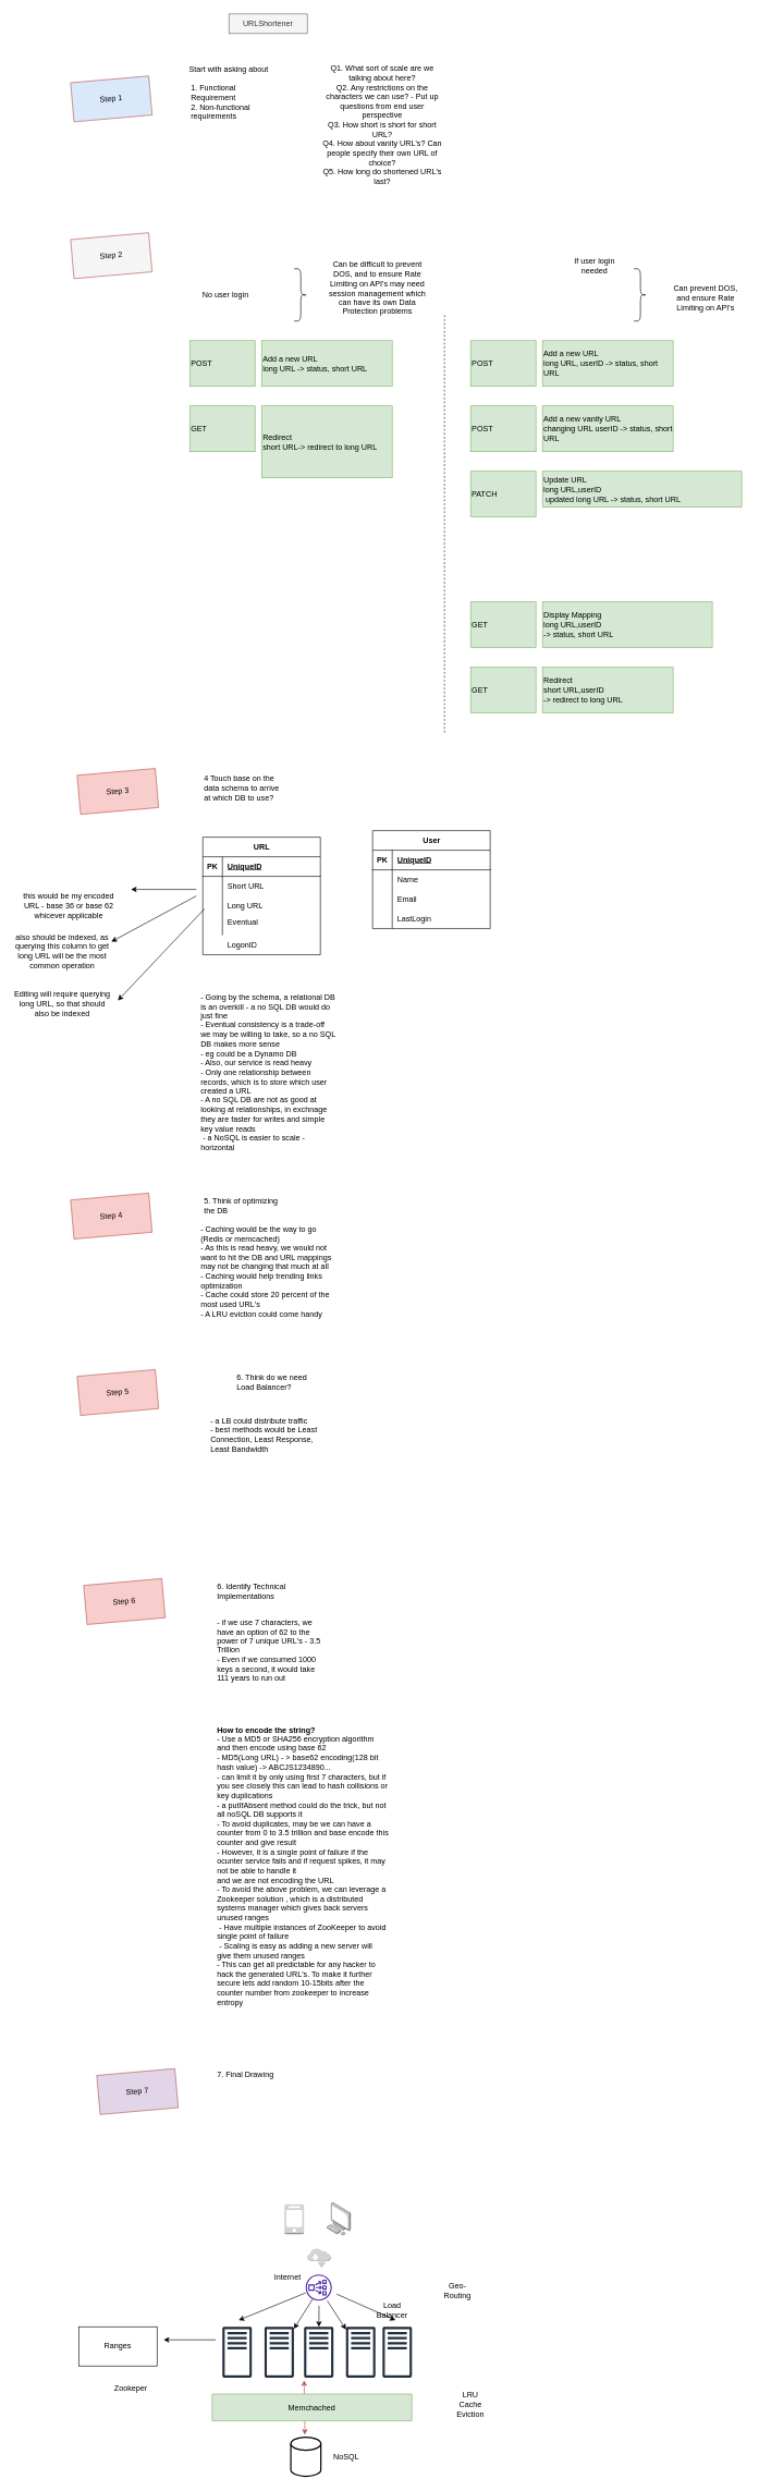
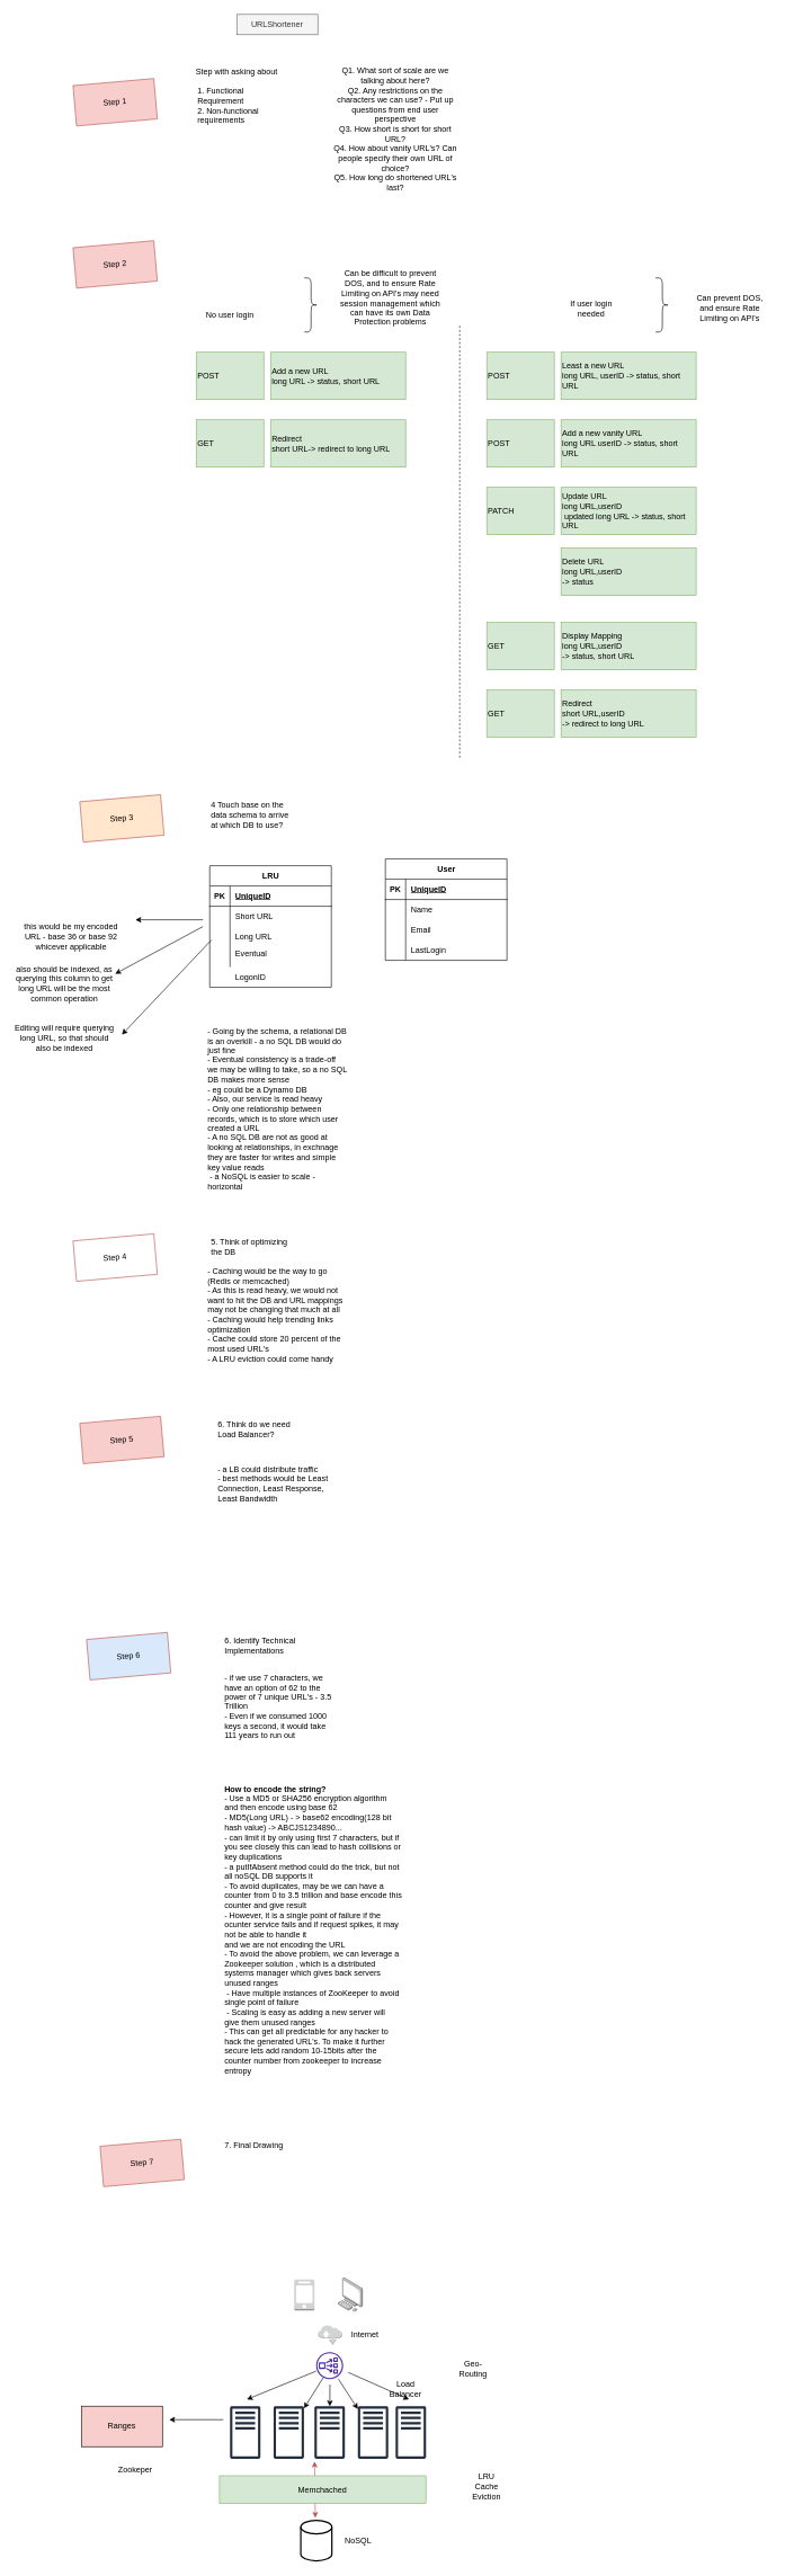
- <mxCell id="3" value="Start with asking about" style="text;strokeColor=none;align=center;fillColor=none;html=1;verticalAlign=middle;whiteSpace=wrap;rounded=0;" vertex="1" parent="1"><mxGeometry x="280" y="90" width="140" height="30" as="geometry" /></mxCell>
+ <mxCell id="3" value="Step with asking about" style="text;strokeColor=none;align=center;fillColor=none;html=1;verticalAlign=middle;whiteSpace=wrap;rounded=0;" vertex="1" parent="1"><mxGeometry x="280" y="90" width="140" height="30" as="geometry" /></mxCell>
- <mxCell id="65" value="Step 1" style="rounded=0;whiteSpace=wrap;html=1;fillColor=#dae8fc;strokeColor=#b85450;rotation=-5;" vertex="1" parent="1"><mxGeometry x="110" y="120" width="120" height="60" as="geometry" /></mxCell>
+ <mxCell id="65" value="Step 1" style="rounded=0;whiteSpace=wrap;html=1;fillColor=#f8cecc;strokeColor=#b85450;rotation=-5;" vertex="1" parent="1"><mxGeometry x="110" y="120" width="120" height="60" as="geometry" /></mxCell>
- <mxCell id="66" value="Step 2" style="rounded=0;whiteSpace=wrap;html=1;fillColor=#f5f5f5;strokeColor=#b85450;rotation=-5;" vertex="1" parent="1"><mxGeometry x="110" y="360" width="120" height="60" as="geometry" /></mxCell>
+ <mxCell id="66" value="Step 2" style="rounded=0;whiteSpace=wrap;html=1;fillColor=#f8cecc;strokeColor=#b85450;rotation=-5;" vertex="1" parent="1"><mxGeometry x="110" y="360" width="120" height="60" as="geometry" /></mxCell>
- <mxCell id="11" value="If user login needed" style="text;strokeColor=none;align=center;fillColor=none;html=1;verticalAlign=middle;whiteSpace=wrap;rounded=0;" vertex="1" parent="1"><mxGeometry x="865" y="390" width="90" height="30" as="geometry" /></mxCell>
+ <mxCell id="11" value="If user login needed" style="text;strokeColor=none;align=center;fillColor=none;html=1;verticalAlign=middle;whiteSpace=wrap;rounded=0;" vertex="1" parent="1"><mxGeometry x="830" y="440" width="90" height="30" as="geometry" /></mxCell>
- <mxCell id="26" value="No user login" style="text;strokeColor=none;align=center;fillColor=none;html=1;verticalAlign=middle;whiteSpace=wrap;rounded=0;" vertex="1" parent="1"><mxGeometry x="300" y="435" width="90" height="30" as="geometry" /></mxCell>
+ <mxCell id="26" value="No user login" style="text;strokeColor=none;align=center;fillColor=none;html=1;verticalAlign=middle;whiteSpace=wrap;rounded=0;" vertex="1" parent="1"><mxGeometry x="295" y="450" width="90" height="30" as="geometry" /></mxCell>
- <mxCell id="12" value="Add a new URL&lt;br&gt;long URL, userID -&amp;gt; status, short URL" style="text;strokeColor=#82b366;align=left;fillColor=#d5e8d4;html=1;verticalAlign=middle;whiteSpace=wrap;rounded=0;" vertex="1" parent="1"><mxGeometry x="830" y="520" width="200" height="70" as="geometry" /></mxCell>
+ <mxCell id="12" value="Least a new URL&lt;br&gt;long URL, userID -&amp;gt; status, short URL" style="text;strokeColor=#82b366;align=left;fillColor=#d5e8d4;html=1;verticalAlign=middle;whiteSpace=wrap;rounded=0;" vertex="1" parent="1"><mxGeometry x="830" y="520" width="200" height="70" as="geometry" /></mxCell>
- <mxCell id="13" value="Add a new vanity URL&lt;br&gt;changing URL userID -&amp;gt; status, short URL" style="text;strokeColor=#82b366;align=left;fillColor=#d5e8d4;html=1;verticalAlign=middle;whiteSpace=wrap;rounded=0;" vertex="1" parent="1"><mxGeometry x="830" y="620" width="200" height="70" as="geometry" /></mxCell>
+ <mxCell id="13" value="Add a new vanity URL&lt;br&gt;long URL userID -&amp;gt; status, short URL" style="text;strokeColor=#82b366;align=left;fillColor=#d5e8d4;html=1;verticalAlign=middle;whiteSpace=wrap;rounded=0;" vertex="1" parent="1"><mxGeometry x="830" y="620" width="200" height="70" as="geometry" /></mxCell>
- <mxCell id="7" value="Redirect&lt;br&gt;short URL-&amp;gt; redirect to long URL" style="text;strokeColor=#82b366;align=left;fillColor=#d5e8d4;html=1;verticalAlign=middle;whiteSpace=wrap;rounded=0;" vertex="1" parent="1"><mxGeometry x="400" y="620" width="200" height="110" as="geometry" /></mxCell>
+ <mxCell id="7" value="Redirect&lt;br&gt;short URL-&amp;gt; redirect to long URL" style="text;strokeColor=#82b366;align=left;fillColor=#d5e8d4;html=1;verticalAlign=middle;whiteSpace=wrap;rounded=0;" vertex="1" parent="1"><mxGeometry x="400" y="620" width="200" height="70" as="geometry" /></mxCell>
- <mxCell id="14" value="Update URL&lt;br&gt;long URL,userID&amp;nbsp;&lt;br&gt;&amp;nbsp;updated long URL -&amp;gt; status, short URL" style="text;strokeColor=#82b366;align=left;fillColor=#d5e8d4;html=1;verticalAlign=middle;whiteSpace=wrap;rounded=0;" vertex="1" parent="1"><mxGeometry x="830" y="720" width="305" height="55" as="geometry" /></mxCell>
+ <mxCell id="14" value="Update URL&lt;br&gt;long URL,userID&amp;nbsp;&lt;br&gt;&amp;nbsp;updated long URL -&amp;gt; status, short URL" style="text;strokeColor=#82b366;align=left;fillColor=#d5e8d4;html=1;verticalAlign=middle;whiteSpace=wrap;rounded=0;" vertex="1" parent="1"><mxGeometry x="830" y="720" width="200" height="70" as="geometry" /></mxCell>
+ <mxCell id="15" value="Delete URL&lt;br&gt;long URL,userID&amp;nbsp;&lt;br&gt;-&amp;gt; status" style="text;strokeColor=#82b366;align=left;fillColor=#d5e8d4;html=1;verticalAlign=middle;whiteSpace=wrap;rounded=0;" vertex="1" parent="1"><mxGeometry x="830" y="810" width="200" height="70" as="geometry" /></mxCell>
- <mxCell id="16" value="Display Mapping&lt;br&gt;long URL,userID&amp;nbsp;&lt;br&gt;-&amp;gt; status, short URL" style="text;strokeColor=#82b366;align=left;fillColor=#d5e8d4;html=1;verticalAlign=middle;whiteSpace=wrap;rounded=0;" vertex="1" parent="1"><mxGeometry x="830" y="920" width="260" height="70" as="geometry" /></mxCell>
+ <mxCell id="16" value="Display Mapping&lt;br&gt;long URL,userID&amp;nbsp;&lt;br&gt;-&amp;gt; status, short URL" style="text;strokeColor=#82b366;align=left;fillColor=#d5e8d4;html=1;verticalAlign=middle;whiteSpace=wrap;rounded=0;" vertex="1" parent="1"><mxGeometry x="830" y="920" width="200" height="70" as="geometry" /></mxCell>
- <mxCell id="67" value="Step 3" style="rounded=0;whiteSpace=wrap;html=1;fillColor=#f8cecc;strokeColor=#b85450;rotation=-5;" vertex="1" parent="1"><mxGeometry x="120" y="1180" width="120" height="60" as="geometry" /></mxCell>
+ <mxCell id="67" value="Step 3" style="rounded=0;whiteSpace=wrap;html=1;fillColor=#ffe6cc;strokeColor=#b85450;rotation=-5;" vertex="1" parent="1"><mxGeometry x="120" y="1180" width="120" height="60" as="geometry" /></mxCell>
- <mxCell id="29" value="URL" style="shape=table;startSize=30;container=1;collapsible=1;childLayout=tableLayout;fixedRows=1;rowLines=0;fontStyle=1;align=center;resizeLast=1;html=1;" vertex="1" parent="1"><mxGeometry x="310" y="1280" width="180" height="180" as="geometry" /></mxCell>
+ <mxCell id="29" value="LRU" style="shape=table;startSize=30;container=1;collapsible=1;childLayout=tableLayout;fixedRows=1;rowLines=0;fontStyle=1;align=center;resizeLast=1;html=1;" vertex="1" parent="1"><mxGeometry x="310" y="1280" width="180" height="180" as="geometry" /></mxCell>
- <mxCell id="60" value="this would be my encoded URL - base 36 or base 62 whicever applicable" style="text;strokeColor=none;align=center;fillColor=none;html=1;verticalAlign=middle;whiteSpace=wrap;rounded=0;" vertex="1" parent="1"><mxGeometry x="30" y="1360" width="150" height="50" as="geometry" /></mxCell>
+ <mxCell id="60" value="this would be my encoded URL - base 36 or base 92 whicever applicable" style="text;strokeColor=none;align=center;fillColor=none;html=1;verticalAlign=middle;whiteSpace=wrap;rounded=0;" vertex="1" parent="1"><mxGeometry x="30" y="1360" width="150" height="50" as="geometry" /></mxCell>
- <mxCell id="68" value="Step 4" style="rounded=0;whiteSpace=wrap;html=1;fillColor=#f8cecc;strokeColor=#b85450;rotation=-5;" vertex="1" parent="1"><mxGeometry x="110" y="1830" width="120" height="60" as="geometry" /></mxCell>
+ <mxCell id="68" value="Step 4" style="rounded=0;whiteSpace=wrap;html=1;fillColor=#ffffff;strokeColor=#b85450;rotation=-5;" vertex="1" parent="1"><mxGeometry x="110" y="1830" width="120" height="60" as="geometry" /></mxCell>
- <mxCell id="73" value="6. Think do we need Load Balancer?" style="text;strokeColor=none;align=left;fillColor=none;html=1;verticalAlign=middle;whiteSpace=wrap;rounded=0;" vertex="1" parent="1"><mxGeometry x="360" y="2080" width="120" height="70" as="geometry" /></mxCell>
+ <mxCell id="73" value="6. Think do we need Load Balancer?" style="text;strokeColor=none;align=left;fillColor=none;html=1;verticalAlign=middle;whiteSpace=wrap;rounded=0;" vertex="1" parent="1"><mxGeometry x="320" y="2080" width="120" height="70" as="geometry" /></mxCell>
- <mxCell id="70" value="Step 6" style="rounded=0;whiteSpace=wrap;html=1;fillColor=#f8cecc;strokeColor=#b85450;rotation=-5;" vertex="1" parent="1"><mxGeometry x="130" y="2420" width="120" height="60" as="geometry" /></mxCell>
+ <mxCell id="70" value="Step 6" style="rounded=0;whiteSpace=wrap;html=1;fillColor=#dae8fc;strokeColor=#b85450;rotation=-5;" vertex="1" parent="1"><mxGeometry x="130" y="2420" width="120" height="60" as="geometry" /></mxCell>
- <mxCell id="76" value="Step 7" style="rounded=0;whiteSpace=wrap;html=1;fillColor=#e1d5e7;strokeColor=#b85450;rotation=-5;" vertex="1" parent="1"><mxGeometry x="150" y="3170" width="120" height="60" as="geometry" /></mxCell>
+ <mxCell id="76" value="Step 7" style="rounded=0;whiteSpace=wrap;html=1;fillColor=#f8cecc;strokeColor=#b85450;rotation=-5;" vertex="1" parent="1"><mxGeometry x="150" y="3170" width="120" height="60" as="geometry" /></mxCell>
- <mxCell id="81" value="Internet" style="text;strokeColor=none;align=center;fillColor=none;html=1;verticalAlign=middle;whiteSpace=wrap;rounded=0;" vertex="1" parent="1"><mxGeometry x="420.08" y="3474.55" width="40" height="20" as="geometry" /></mxCell>
+ <mxCell id="81" value="Internet" style="text;strokeColor=none;align=center;fillColor=none;html=1;verticalAlign=middle;whiteSpace=wrap;rounded=0;" vertex="1" parent="1"><mxGeometry x="520.08" y="3444.55" width="40" height="20" as="geometry" /></mxCell>
- <mxCell id="98" value="Ranges" style="rounded=0;whiteSpace=wrap;html=1;" vertex="1" parent="1"><mxGeometry x="120" y="3560" width="120" height="60" as="geometry" /></mxCell>
+ <mxCell id="98" value="Ranges" style="rounded=0;whiteSpace=wrap;html=1;fillColor=#f8cecc;" vertex="1" parent="1"><mxGeometry x="120" y="3560" width="120" height="60" as="geometry" /></mxCell>
